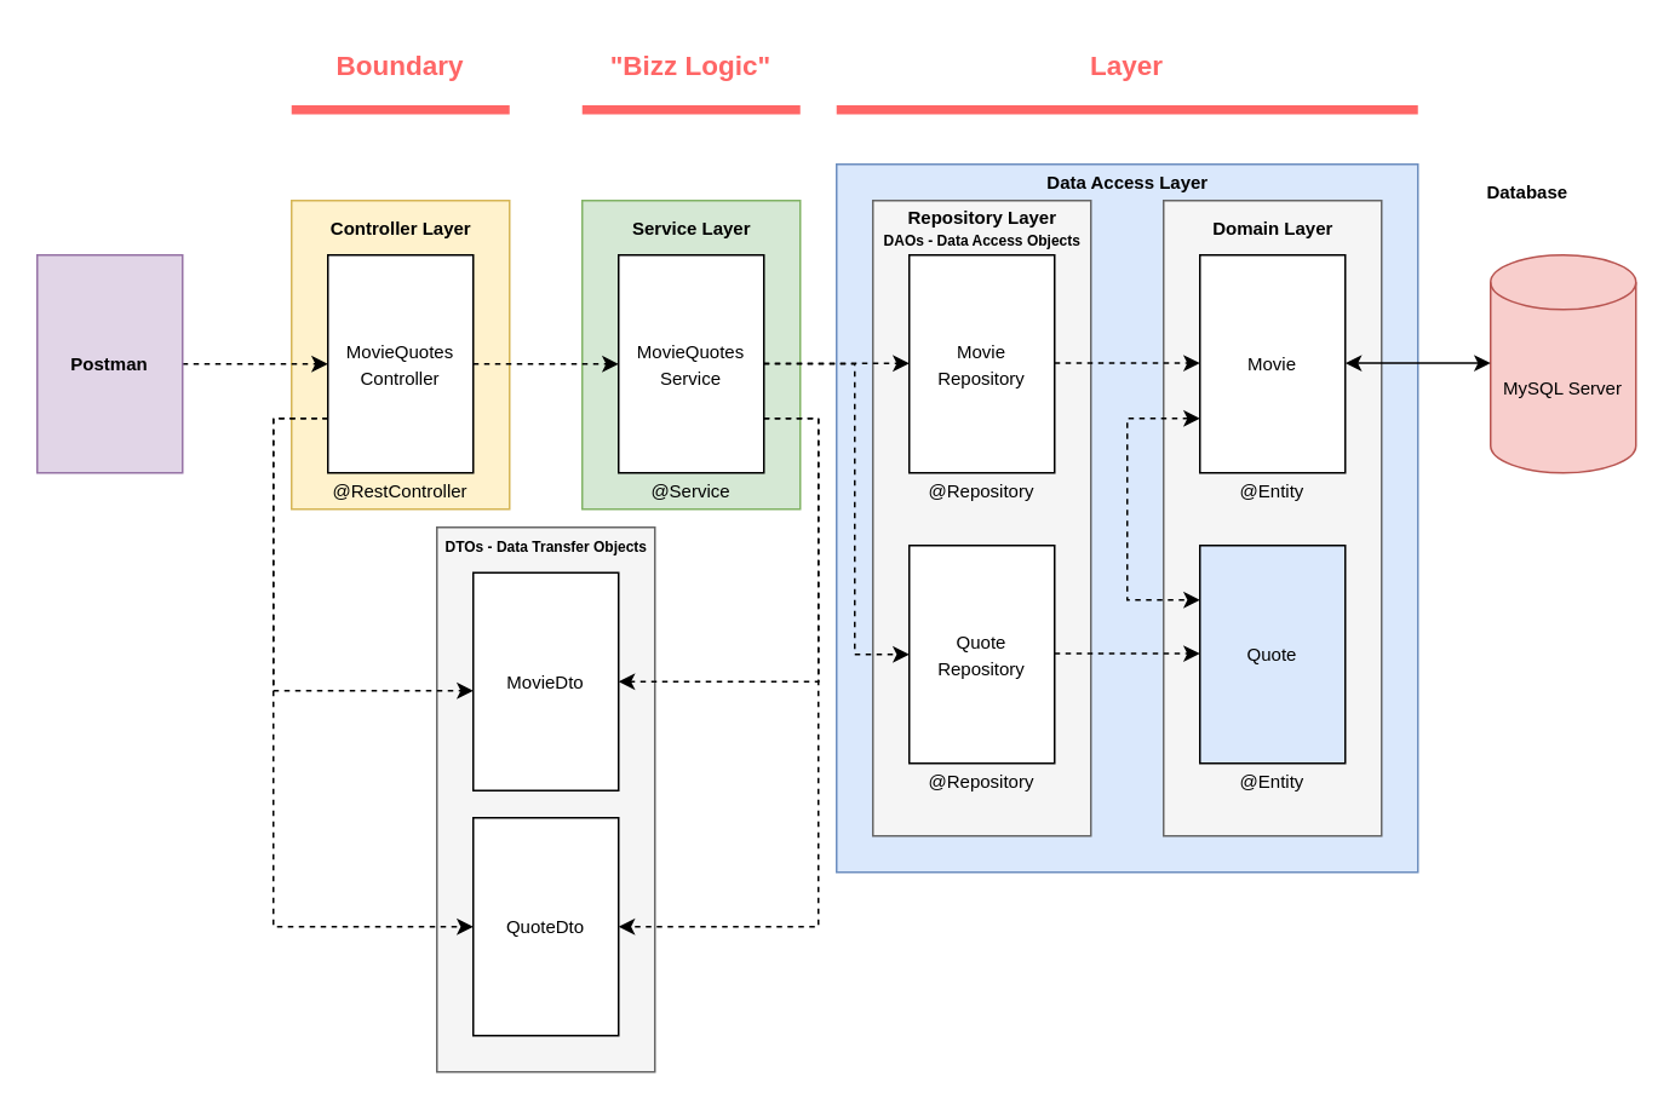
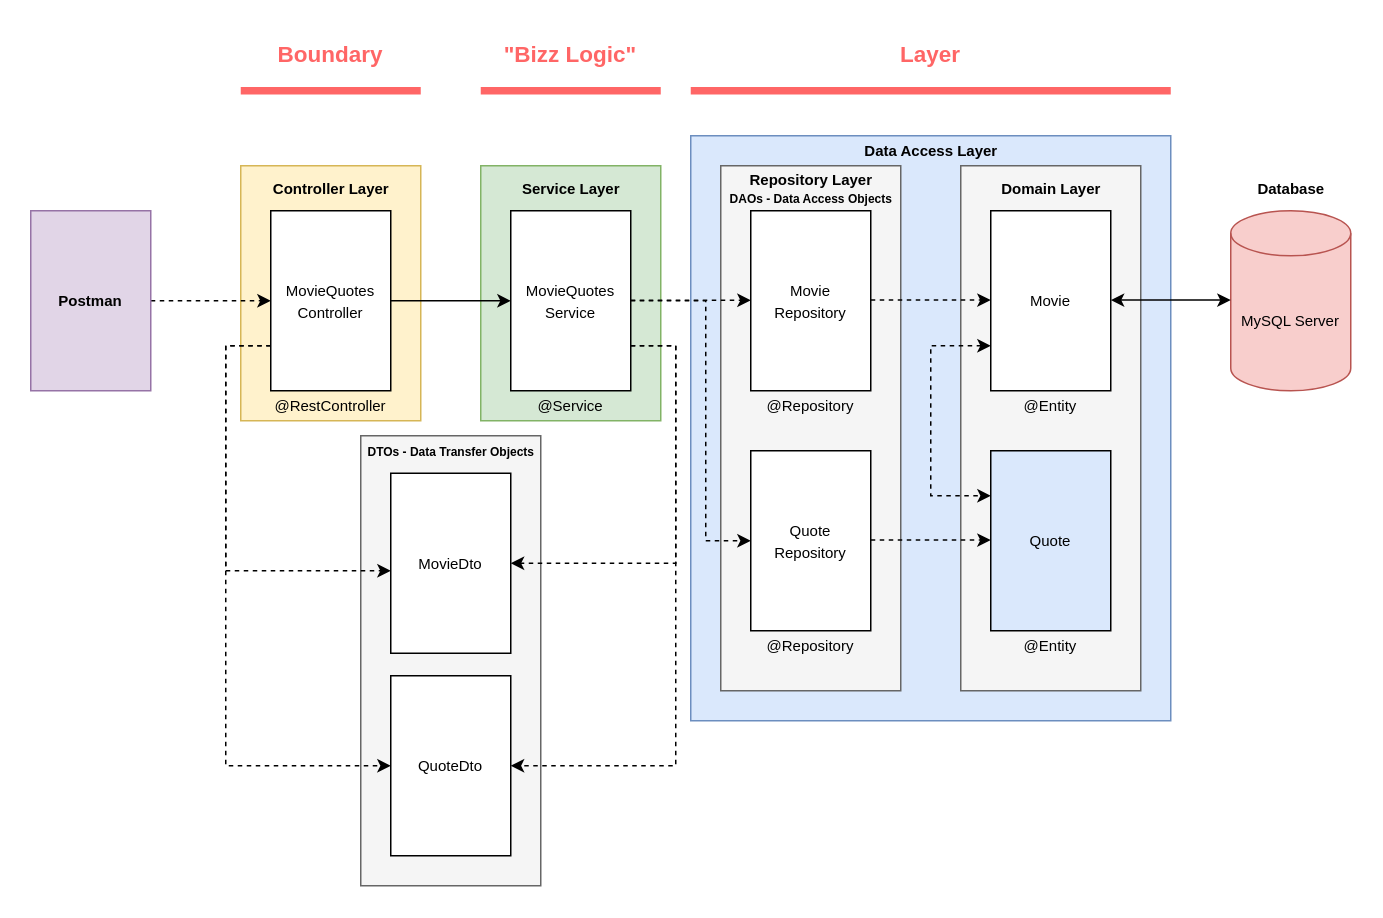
- <mxCell id="41" value="&lt;b&gt;Database&lt;br&gt;&lt;/b&gt;" style="text;html=1;align=center;verticalAlign=middle;resizable=0;points=[];autosize=1;strokeColor=none;fillColor=none;fontSize=10;" vertex="1" parent="1"><mxGeometry x="805" y="90" width="70" height="30" as="geometry" /></mxCell>
+ <mxCell id="41" value="&lt;b&gt;Database&lt;br&gt;&lt;/b&gt;" style="text;html=1;align=center;verticalAlign=middle;resizable=0;points=[];autosize=1;strokeColor=none;fillColor=none;fontSize=10;" vertex="1" parent="1"><mxGeometry x="825" y="110" width="70" height="30" as="geometry" /></mxCell>
- <mxCell id="12" value="" style="edgeStyle=orthogonalEdgeStyle;rounded=0;orthogonalLoop=1;jettySize=auto;html=1;dashed=1;exitX=1;exitY=0.5;exitDx=0;exitDy=0;entryX=0;entryY=0.5;entryDx=0;entryDy=0;" edge="1" parent="1" source="9" target="11"><mxGeometry relative="1" as="geometry"><mxPoint x="110" y="210" as="sourcePoint" /><mxPoint x="190" y="210" as="targetPoint" /></mxGeometry></mxCell>
+ <mxCell id="12" value="" style="edgeStyle=orthogonalEdgeStyle;rounded=0;orthogonalLoop=1;jettySize=auto;html=1;dashed=0;exitX=1;exitY=0.5;exitDx=0;exitDy=0;entryX=0;entryY=0.5;entryDx=0;entryDy=0;" edge="1" parent="1" source="9" target="11"><mxGeometry relative="1" as="geometry"><mxPoint x="110" y="210" as="sourcePoint" /><mxPoint x="190" y="210" as="targetPoint" /></mxGeometry></mxCell>
